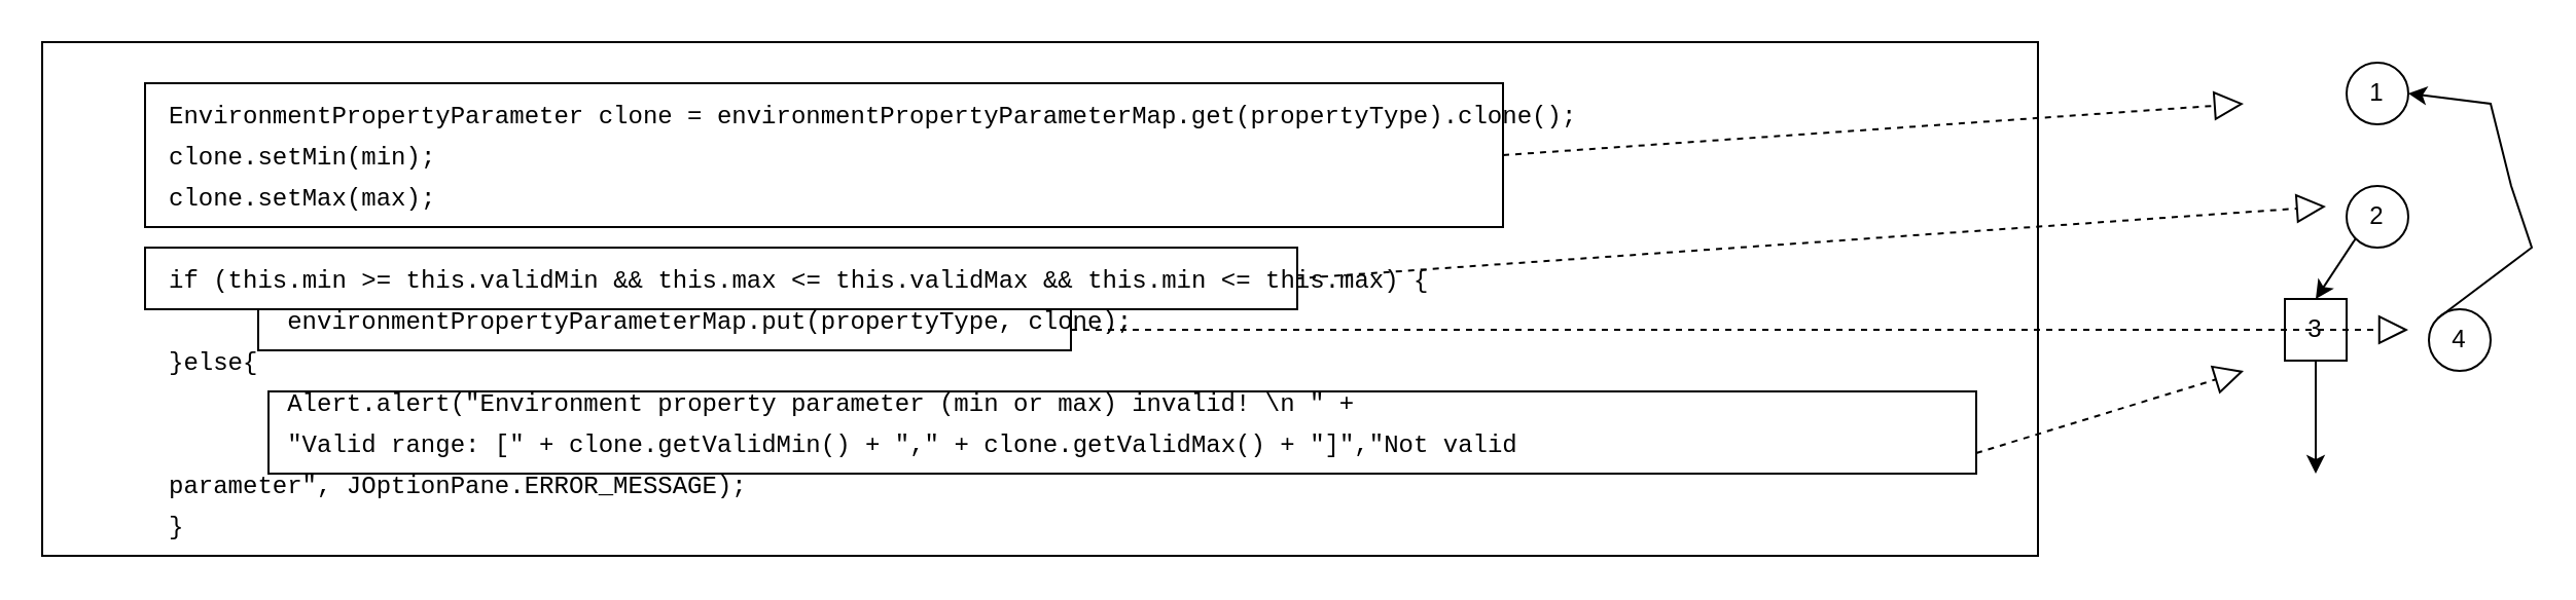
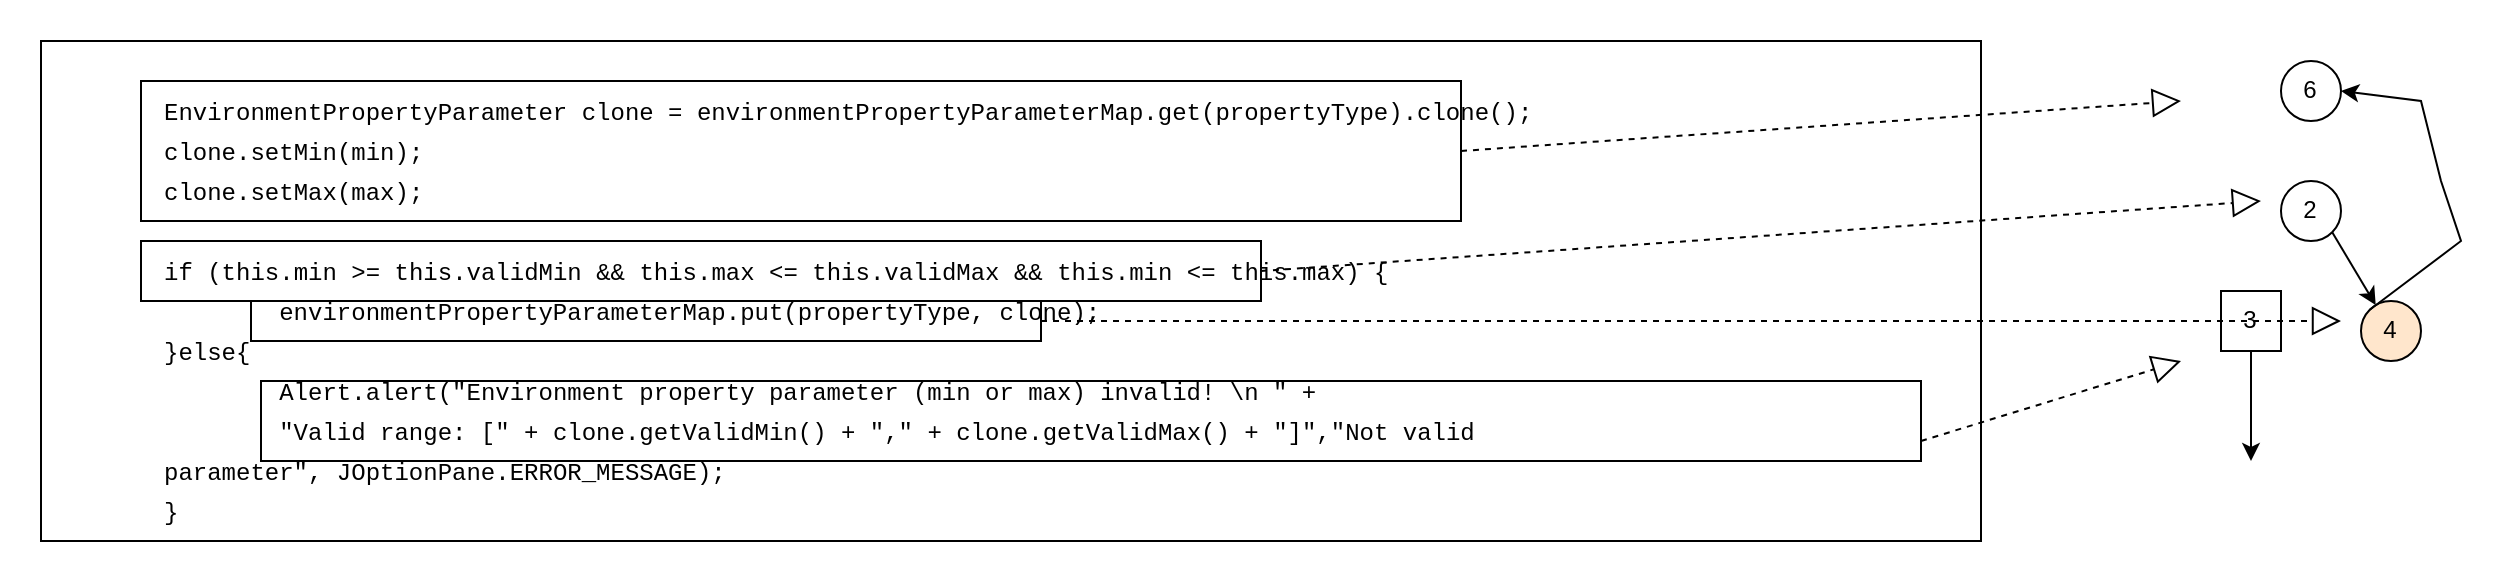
- <mxCell id="7" value="1" style="ellipse;whiteSpace=wrap;html=1;aspect=fixed;" vertex="1" parent="1"><mxGeometry x="1140" y="30" width="30" height="30" as="geometry" /></mxCell>
+ <mxCell id="7" value="6" style="ellipse;whiteSpace=wrap;html=1;aspect=fixed;" vertex="1" parent="1"><mxGeometry x="1140" y="30" width="30" height="30" as="geometry" /></mxCell>
- <mxCell id="12" value="" style="endArrow=classic;html=1;rounded=0;fontColor=#000000;exitX=0;exitY=1;exitDx=0;exitDy=0;entryX=0.5;entryY=0;entryDx=0;entryDy=0;" edge="1" parent="1" source="8" target="10"><mxGeometry width="50" height="50" relative="1" as="geometry"><mxPoint x="1170" y="270" as="sourcePoint" /><mxPoint x="1220" y="220" as="targetPoint" /></mxGeometry></mxCell>
+ <mxCell id="11" value="" style="endArrow=classic;html=1;rounded=0;fontColor=#000000;exitX=1;exitY=1;exitDx=0;exitDy=0;" edge="1" parent="1" source="8" target="9"><mxGeometry width="50" height="50" relative="1" as="geometry"><mxPoint x="1170" y="270" as="sourcePoint" /><mxPoint x="1220" y="220" as="targetPoint" /></mxGeometry></mxCell>
- <mxCell id="9" value="4" style="ellipse;whiteSpace=wrap;html=1;aspect=fixed;labelBackgroundColor=none;strokeColor=#000000;fontColor=#000000;" vertex="1" parent="1"><mxGeometry x="1180" y="150" width="30" height="30" as="geometry" /></mxCell>
+ <mxCell id="9" value="4" style="ellipse;whiteSpace=wrap;html=1;aspect=fixed;labelBackgroundColor=none;strokeColor=#000000;fontColor=#000000;fillColor=#ffe6cc;" vertex="1" parent="1"><mxGeometry x="1180" y="150" width="30" height="30" as="geometry" /></mxCell>
